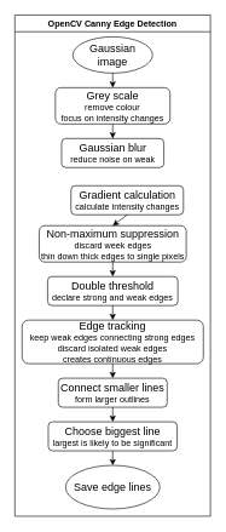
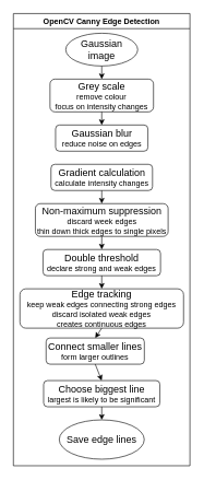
- <mxCell id="4" value="&lt;div&gt;&lt;font style=&quot;font-size: 15px;&quot;&gt;Gaussian blur&lt;/font&gt;&lt;/div&gt;reduce noise on weak" style="rounded=1;whiteSpace=wrap;html=1;" parent="2" vertex="1"><mxGeometry x="64.5" y="170" width="141.25" height="40" as="geometry" /></mxCell>
+ <mxCell id="4" value="&lt;div&gt;&lt;font style=&quot;font-size: 15px;&quot;&gt;Gaussian blur&lt;/font&gt;&lt;/div&gt;reduce noise on edges" style="rounded=1;whiteSpace=wrap;html=1;" parent="2" vertex="1"><mxGeometry x="64.5" y="170" width="141.25" height="40" as="geometry" /></mxCell>
- <mxCell id="5" value="&lt;div&gt;&lt;font style=&quot;font-size: 15px;&quot;&gt;Gradient calculation&lt;/font&gt;&lt;/div&gt;calculate intensity changes" style="rounded=1;whiteSpace=wrap;html=1;" parent="2" vertex="1"><mxGeometry x="77.51" y="235" width="155.25" height="40" as="geometry" /></mxCell>
+ <mxCell id="5" value="&lt;div&gt;&lt;font style=&quot;font-size: 15px;&quot;&gt;Gradient calculation&lt;/font&gt;&lt;/div&gt;calculate intensity changes" style="rounded=1;whiteSpace=wrap;html=1;" parent="2" vertex="1"><mxGeometry x="57.51" y="230" width="155.25" height="40" as="geometry" /></mxCell>
- <mxCell id="10" value="&lt;div&gt;&lt;font style=&quot;font-size: 15px;&quot;&gt;Connect smaller lines&lt;/font&gt;&lt;/div&gt;form larger outlines" style="rounded=1;whiteSpace=wrap;html=1;" parent="2" vertex="1"><mxGeometry x="60.01" y="500" width="150.25" height="40" as="geometry" /></mxCell>
+ <mxCell id="10" value="&lt;div&gt;&lt;font style=&quot;font-size: 15px;&quot;&gt;Connect smaller lines&lt;/font&gt;&lt;/div&gt;form larger outlines" style="rounded=1;whiteSpace=wrap;html=1;" parent="2" vertex="1"><mxGeometry x="50.01" y="495" width="150.25" height="40" as="geometry" /></mxCell>
